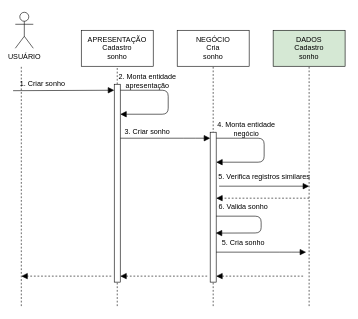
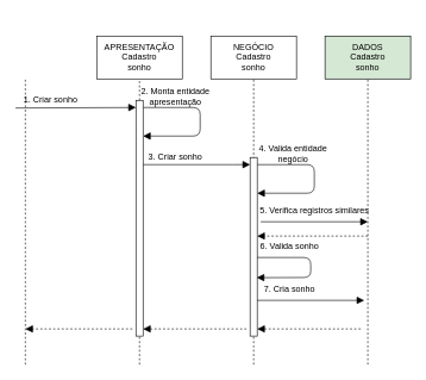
- <mxCell id="3" value="USUÁRIO" style="shape=umlActor;verticalLabelPosition=bottom;verticalAlign=top;html=1;" vertex="1" parent="1"><mxGeometry x="25" y="20" width="30" height="60" as="geometry" /></mxCell>
- <mxCell id="8" value="NEGÓCIO&lt;br&gt;Cria&lt;br&gt;sonho" style="whiteSpace=wrap;html=1;" vertex="1" parent="1"><mxGeometry x="295" y="50" width="120" height="60" as="geometry" /></mxCell>
+ <mxCell id="8" value="NEGÓCIO&lt;br&gt;Cadastro&lt;br&gt;sonho" style="whiteSpace=wrap;html=1;" vertex="1" parent="1"><mxGeometry x="295" y="50" width="120" height="60" as="geometry" /></mxCell>
- <mxCell id="22" value="4. Monta entidade&lt;br&gt;negócio" style="text;html=1;align=center;verticalAlign=middle;resizable=0;points=[];autosize=1;strokeColor=none;fillColor=none;" vertex="1" parent="1"><mxGeometry x="350" y="195" width="120" height="40" as="geometry" /></mxCell>
+ <mxCell id="22" value="4. Valida entidade&lt;br&gt;negócio" style="text;html=1;align=center;verticalAlign=middle;resizable=0;points=[];autosize=1;strokeColor=none;fillColor=none;" vertex="1" parent="1"><mxGeometry x="350" y="195" width="120" height="40" as="geometry" /></mxCell>
- <mxCell id="29" value="5. Cria sonho" style="text;html=1;align=center;verticalAlign=middle;resizable=0;points=[];autosize=1;strokeColor=none;fillColor=none;" vertex="1" parent="1"><mxGeometry x="360" y="390" width="90" height="30" as="geometry" /></mxCell>
+ <mxCell id="29" value="7. Cria sonho" style="text;html=1;align=center;verticalAlign=middle;resizable=0;points=[];autosize=1;strokeColor=none;fillColor=none;" vertex="1" parent="1"><mxGeometry x="360" y="390" width="90" height="30" as="geometry" /></mxCell>
